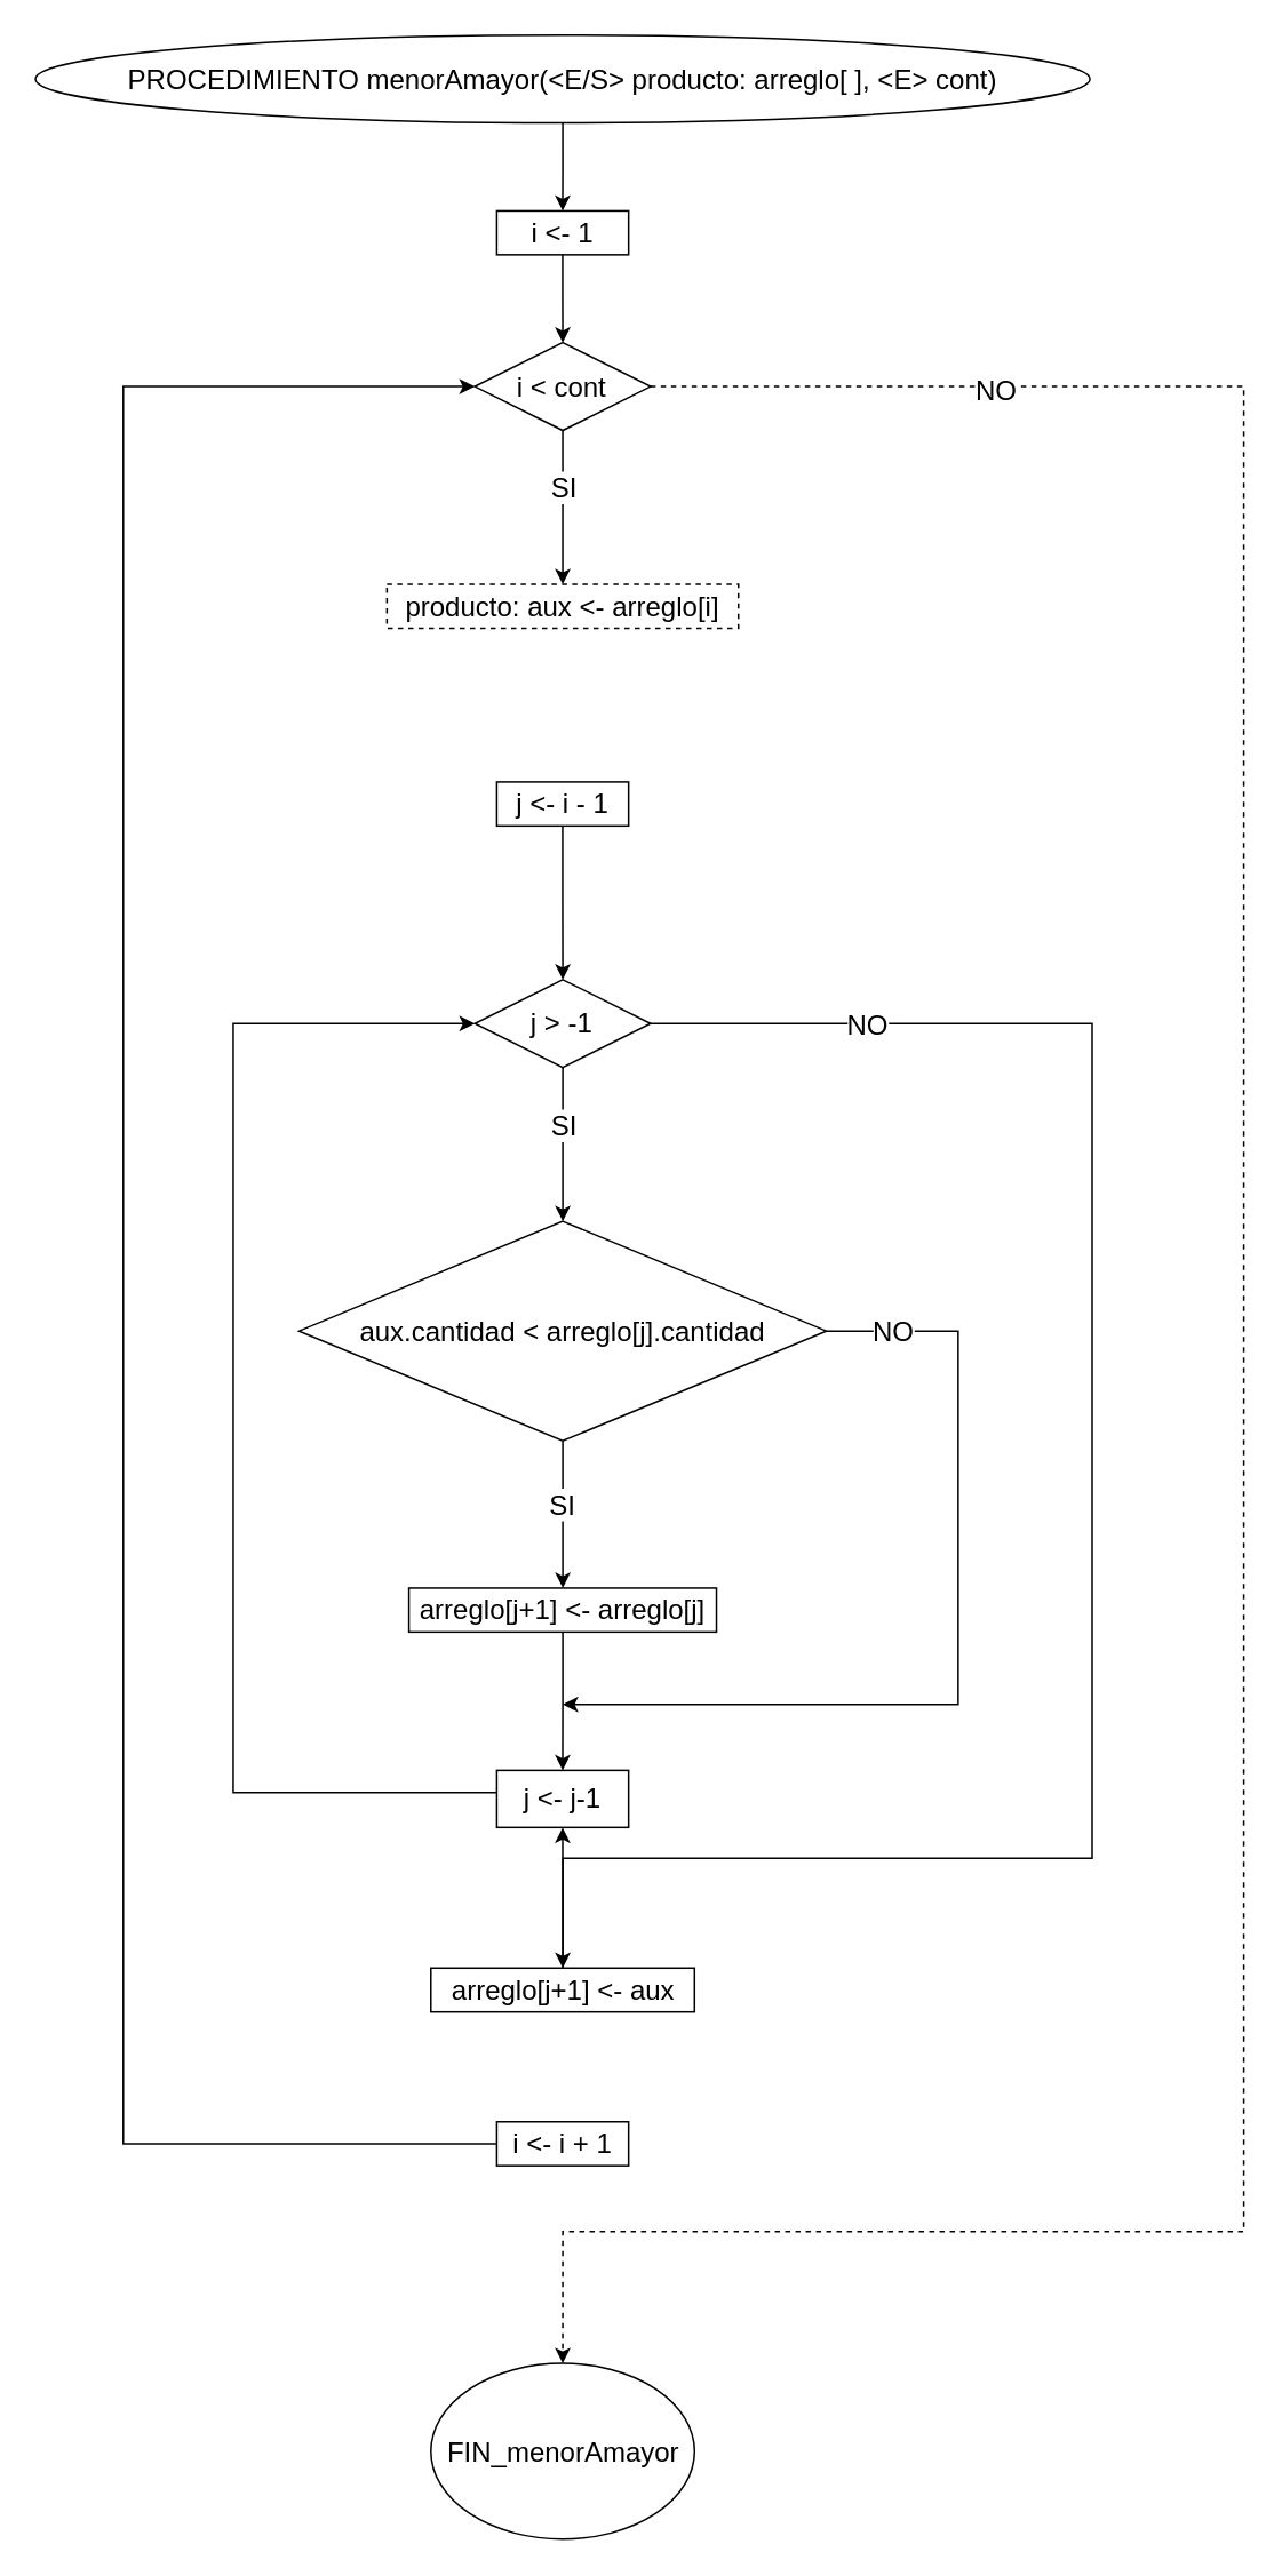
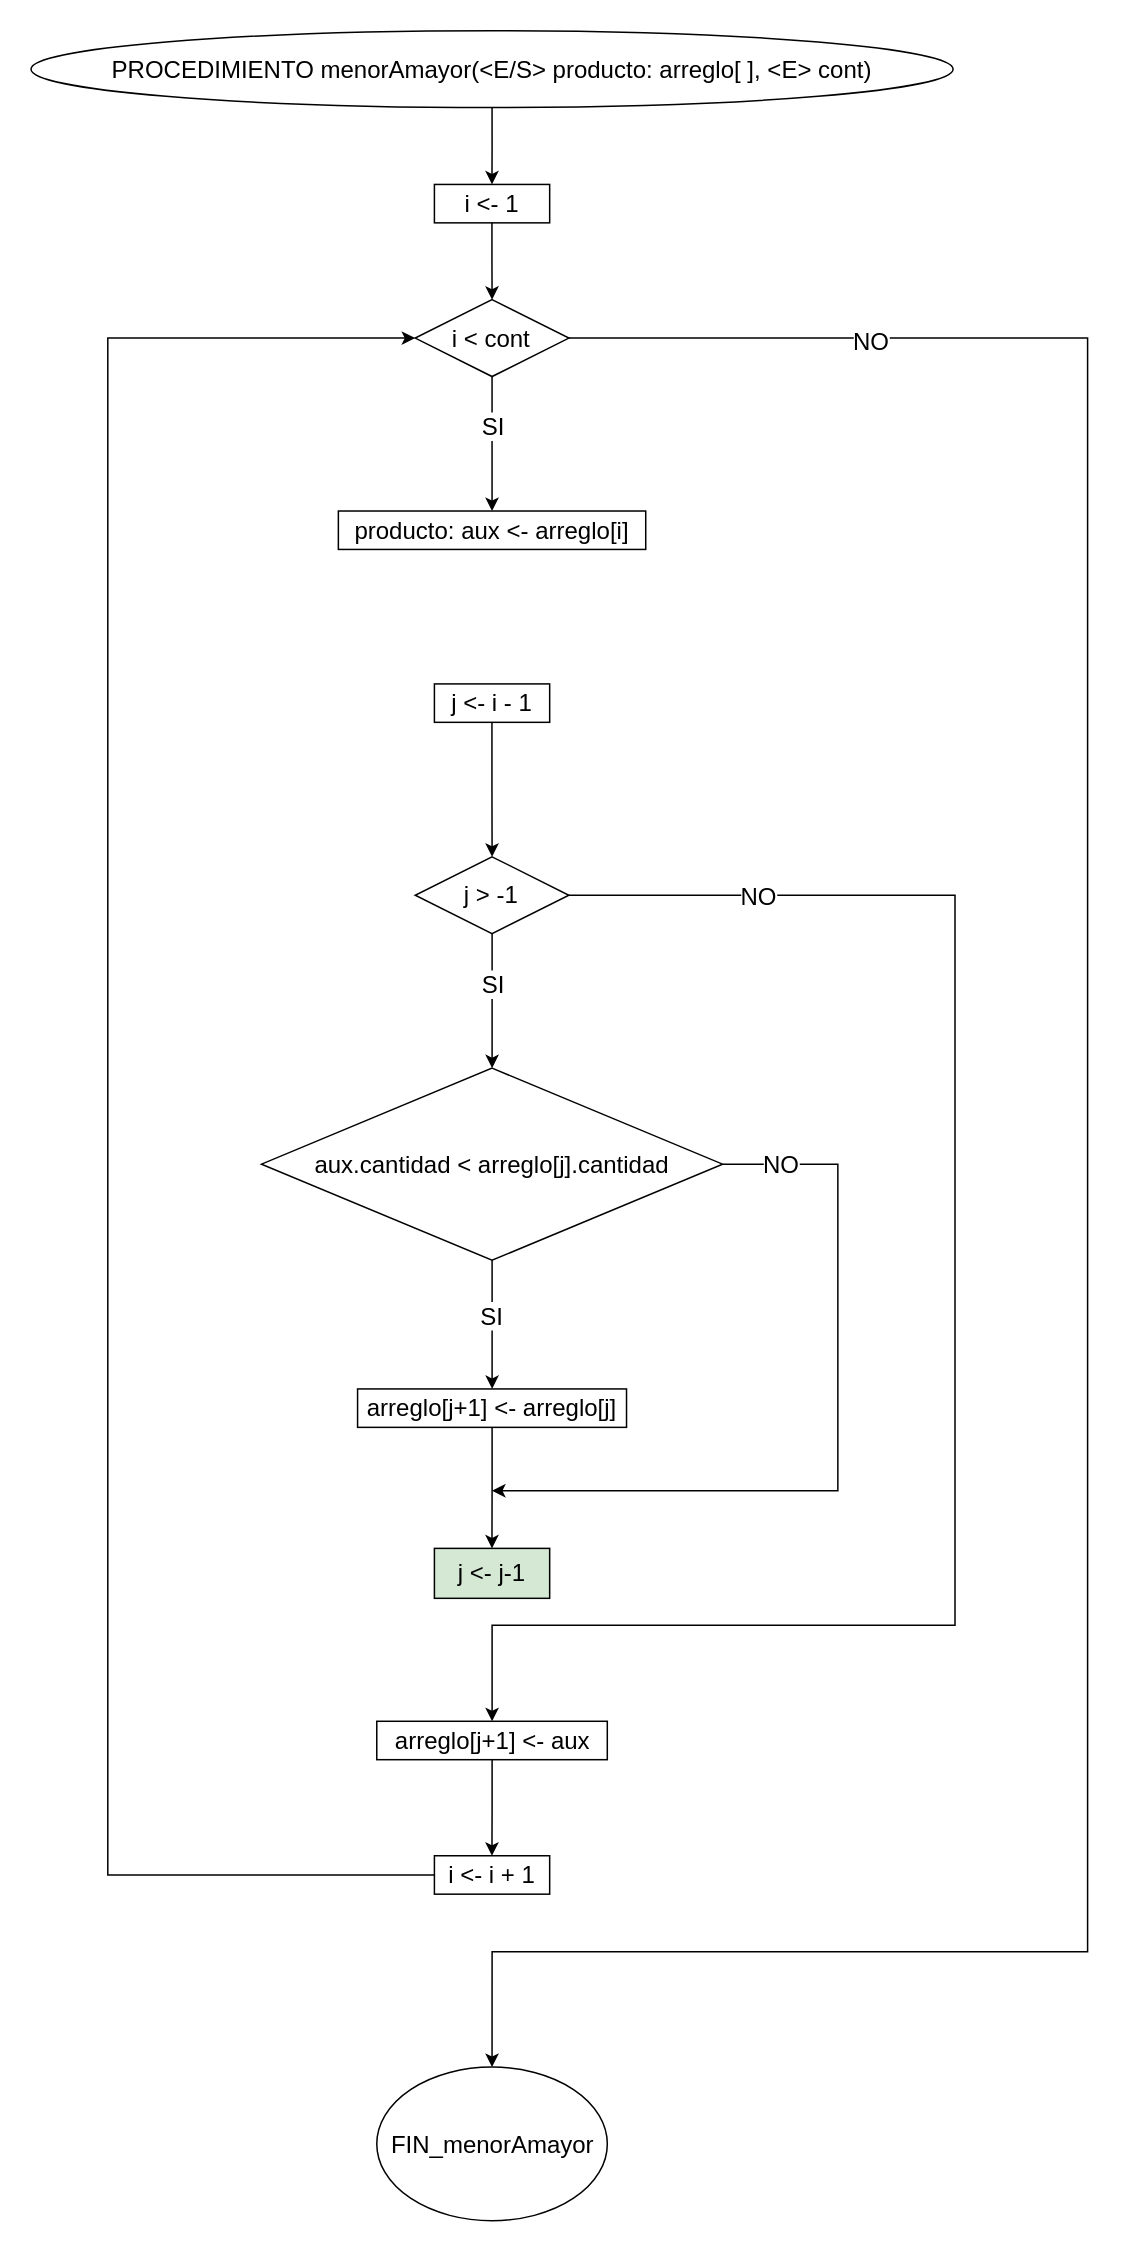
- <mxCell id="8" value="producto: aux &amp;lt;- arreglo[i]" style="whiteSpace=wrap;html=1;fontSize=16;dashed=1;" vertex="1" parent="2"><mxGeometry x="204.911" y="320.175" width="204.911" height="25.614" as="geometry" /></mxCell>
+ <mxCell id="8" value="producto: aux &amp;lt;- arreglo[i]" style="whiteSpace=wrap;html=1;fontSize=16;" vertex="1" parent="2"><mxGeometry x="204.911" y="320.175" width="204.911" height="25.614" as="geometry" /></mxCell>
- <mxCell id="22" style="edgeStyle=orthogonalEdgeStyle;rounded=0;orthogonalLoop=1;jettySize=auto;html=1;entryX=0;entryY=0.5;entryDx=0;entryDy=0;fontSize=16;" edge="1" parent="2" source="23" target="12"><mxGeometry relative="1" as="geometry"><Array as="points"><mxPoint x="115.262" y="1024.561" /><mxPoint x="115.262" y="576.316" /></Array></mxGeometry></mxCell>
- <mxCell id="32" style="edgeStyle=orthogonalEdgeStyle;rounded=0;orthogonalLoop=1;jettySize=auto;html=1;fontSize=16;dashed=1;" edge="1" parent="2" source="6" target="31"><mxGeometry relative="1" as="geometry"><mxPoint x="537.89" y="1408.772" as="targetPoint" /><Array as="points"><mxPoint x="704.38" y="204.912" /><mxPoint x="704.38" y="1280.702" /><mxPoint x="307.366" y="1280.702" /></Array></mxGeometry></mxCell>
+ <mxCell id="32" style="edgeStyle=orthogonalEdgeStyle;rounded=0;orthogonalLoop=1;jettySize=auto;html=1;fontSize=16;" edge="1" parent="2" source="6" target="31"><mxGeometry relative="1" as="geometry"><mxPoint x="537.89" y="1408.772" as="targetPoint" /><Array as="points"><mxPoint x="704.38" y="204.912" /><mxPoint x="704.38" y="1280.702" /><mxPoint x="307.366" y="1280.702" /></Array></mxGeometry></mxCell>
- <mxCell id="23" value="j &amp;lt;- j-1" style="whiteSpace=wrap;html=1;fontSize=16;" vertex="1" parent="2"><mxGeometry x="268.945" y="1011.754" width="76.841" height="33.298" as="geometry" /></mxCell>
+ <mxCell id="23" value="j &amp;lt;- j-1" style="whiteSpace=wrap;html=1;fontSize=16;fillColor=#d5e8d4;" vertex="1" parent="2"><mxGeometry x="268.945" y="1011.754" width="76.841" height="33.298" as="geometry" /></mxCell>
- <mxCell id="30" value="" style="edgeStyle=orthogonalEdgeStyle;rounded=0;orthogonalLoop=1;jettySize=auto;html=1;fontSize=16;" edge="1" parent="2" source="25" target="23"><mxGeometry relative="1" as="geometry" /></mxCell>
+ <mxCell id="30" value="" style="edgeStyle=orthogonalEdgeStyle;rounded=0;orthogonalLoop=1;jettySize=auto;html=1;fontSize=16;" edge="1" parent="2" source="25" target="29"><mxGeometry relative="1" as="geometry" /></mxCell>
